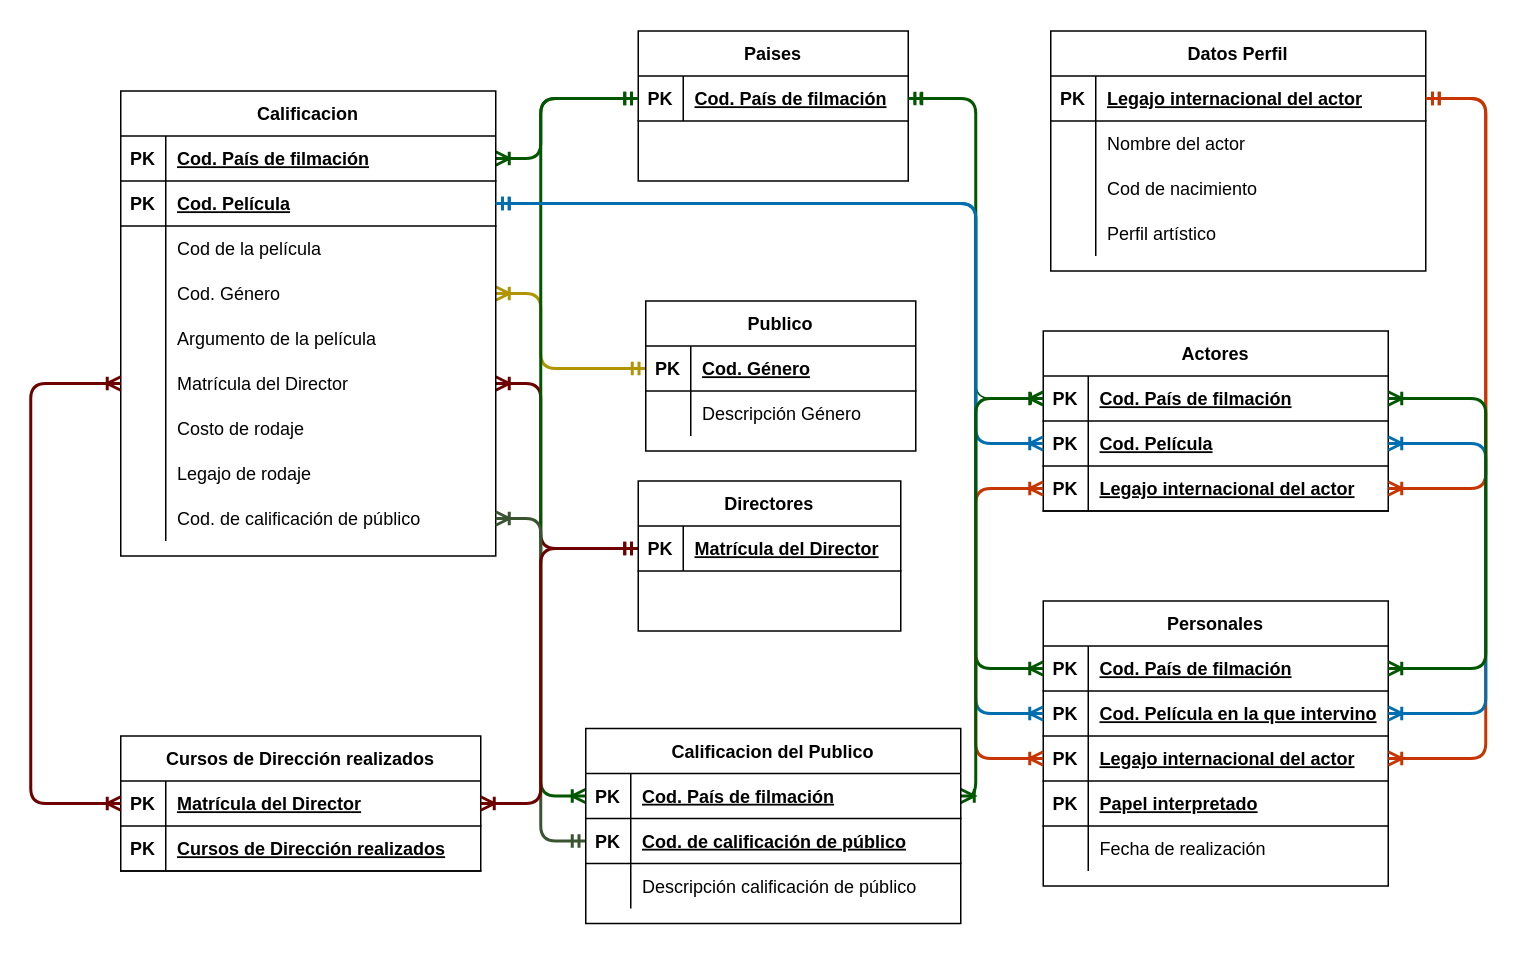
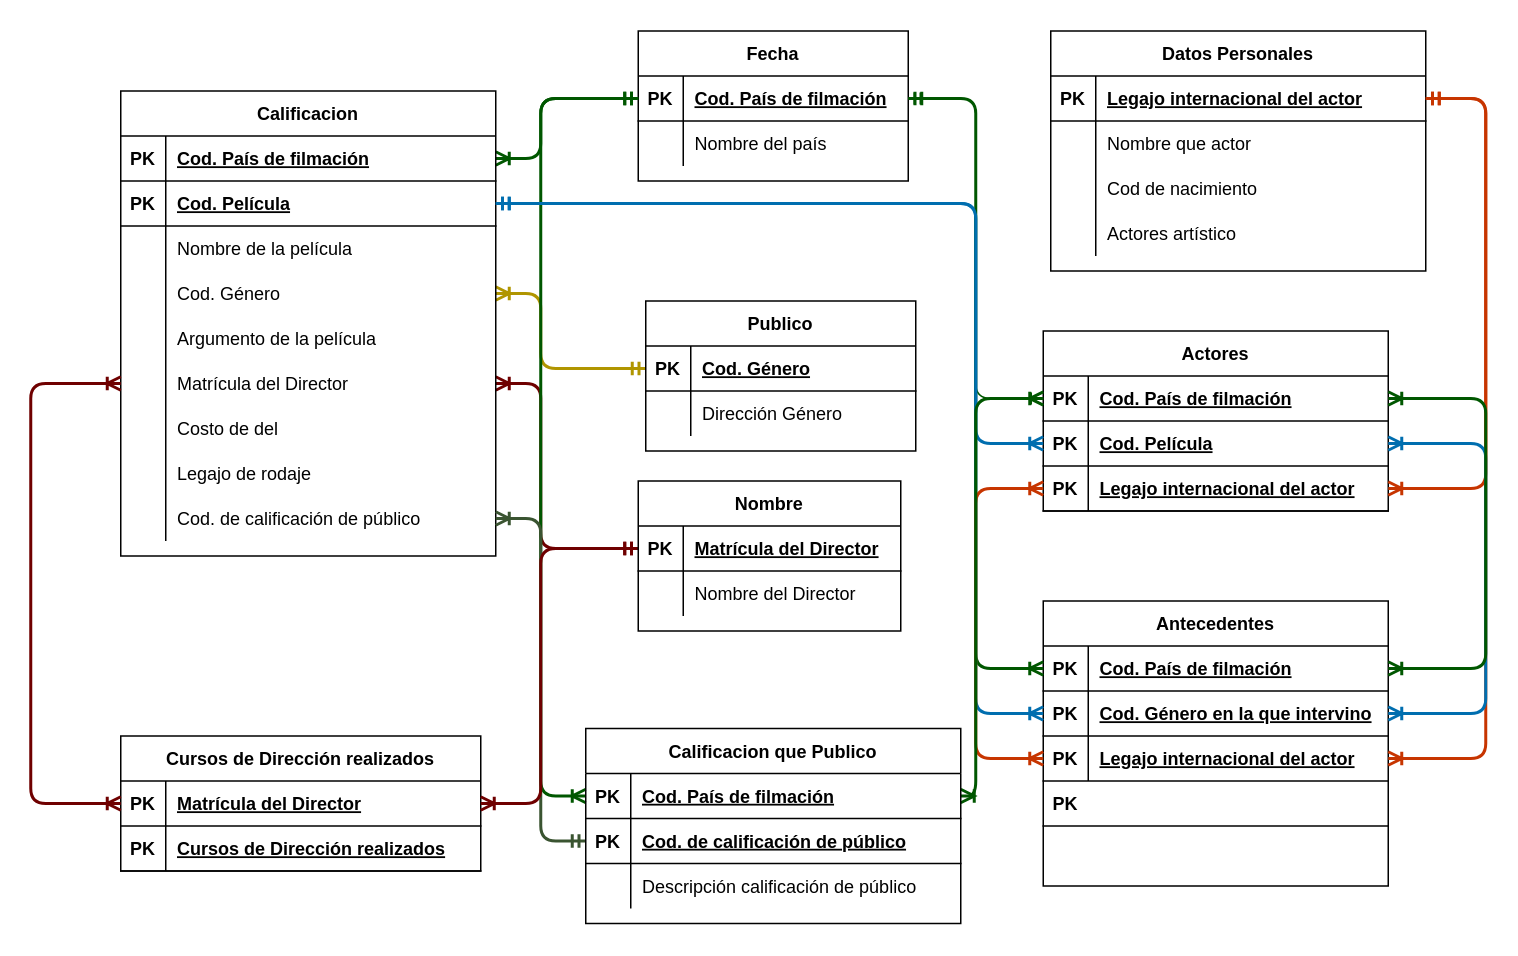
- <mxCell id="25" value="Paises" style="shape=table;startSize=30;container=1;collapsible=1;childLayout=tableLayout;fixedRows=1;rowLines=0;fontStyle=1;align=center;resizeLast=1;" parent="1" vertex="1"><mxGeometry x="425" y="20" width="180" height="100" as="geometry" /></mxCell>
+ <mxCell id="25" value="Fecha" style="shape=table;startSize=30;container=1;collapsible=1;childLayout=tableLayout;fixedRows=1;rowLines=0;fontStyle=1;align=center;resizeLast=1;" parent="1" vertex="1"><mxGeometry x="425" y="20" width="180" height="100" as="geometry" /></mxCell>
- <mxCell id="2" value="Datos Perfil" style="shape=table;startSize=30;container=1;collapsible=1;childLayout=tableLayout;fixedRows=1;rowLines=0;fontStyle=1;align=center;resizeLast=1;" parent="1" vertex="1"><mxGeometry x="700" y="20" width="250" height="160" as="geometry" /></mxCell>
+ <mxCell id="2" value="Datos Personales" style="shape=table;startSize=30;container=1;collapsible=1;childLayout=tableLayout;fixedRows=1;rowLines=0;fontStyle=1;align=center;resizeLast=1;" parent="1" vertex="1"><mxGeometry x="700" y="20" width="250" height="160" as="geometry" /></mxCell>
+ <mxCell id="31" value="Nombre del país" style="shape=partialRectangle;connectable=0;fillColor=none;top=0;left=0;bottom=0;right=0;align=left;spacingLeft=6;overflow=hidden;" parent="29" vertex="1"><mxGeometry x="30" width="150" height="30" as="geometry" /></mxCell>
- <mxCell id="8" value="Nombre del actor" style="shape=partialRectangle;connectable=0;fillColor=none;top=0;left=0;bottom=0;right=0;align=left;spacingLeft=6;overflow=hidden;" parent="6" vertex="1"><mxGeometry x="30" width="220" height="30" as="geometry" /></mxCell>
+ <mxCell id="8" value="Nombre que actor" style="shape=partialRectangle;connectable=0;fillColor=none;top=0;left=0;bottom=0;right=0;align=left;spacingLeft=6;overflow=hidden;" parent="6" vertex="1"><mxGeometry x="30" width="220" height="30" as="geometry" /></mxCell>
- <mxCell id="14" value="Perfil artístico" style="shape=partialRectangle;connectable=0;fillColor=none;top=0;left=0;bottom=0;right=0;align=left;spacingLeft=6;overflow=hidden;" parent="12" vertex="1"><mxGeometry x="30" width="220" height="30" as="geometry" /></mxCell>
+ <mxCell id="14" value="Actores artístico" style="shape=partialRectangle;connectable=0;fillColor=none;top=0;left=0;bottom=0;right=0;align=left;spacingLeft=6;overflow=hidden;" parent="12" vertex="1"><mxGeometry x="30" width="220" height="30" as="geometry" /></mxCell>
- <mxCell id="60" value="Cod de la película" style="shape=partialRectangle;connectable=0;fillColor=none;top=0;left=0;bottom=0;right=0;align=left;spacingLeft=6;overflow=hidden;" parent="58" vertex="1"><mxGeometry x="30" width="220" height="30" as="geometry" /></mxCell>
+ <mxCell id="60" value="Nombre de la película" style="shape=partialRectangle;connectable=0;fillColor=none;top=0;left=0;bottom=0;right=0;align=left;spacingLeft=6;overflow=hidden;" parent="58" vertex="1"><mxGeometry x="30" width="220" height="30" as="geometry" /></mxCell>
- <mxCell id="104" value="Descripción Género" style="shape=partialRectangle;connectable=0;fillColor=none;top=0;left=0;bottom=0;right=0;align=left;spacingLeft=6;overflow=hidden;" parent="102" vertex="1"><mxGeometry x="30" width="150" height="30" as="geometry" /></mxCell>
+ <mxCell id="104" value="Dirección Género" style="shape=partialRectangle;connectable=0;fillColor=none;top=0;left=0;bottom=0;right=0;align=left;spacingLeft=6;overflow=hidden;" parent="102" vertex="1"><mxGeometry x="30" width="150" height="30" as="geometry" /></mxCell>
- <mxCell id="72" value="Costo de rodaje" style="shape=partialRectangle;connectable=0;fillColor=none;top=0;left=0;bottom=0;right=0;align=left;spacingLeft=6;overflow=hidden;" parent="70" vertex="1"><mxGeometry x="30" width="220" height="30" as="geometry" /></mxCell>
+ <mxCell id="72" value="Costo de del" style="shape=partialRectangle;connectable=0;fillColor=none;top=0;left=0;bottom=0;right=0;align=left;spacingLeft=6;overflow=hidden;" parent="70" vertex="1"><mxGeometry x="30" width="220" height="30" as="geometry" /></mxCell>
- <mxCell id="91" value="Directores" style="shape=table;startSize=30;container=1;collapsible=1;childLayout=tableLayout;fixedRows=1;rowLines=0;fontStyle=1;align=center;resizeLast=1;" parent="1" vertex="1"><mxGeometry x="425" y="320" width="175" height="100" as="geometry" /></mxCell>
+ <mxCell id="91" value="Nombre" style="shape=table;startSize=30;container=1;collapsible=1;childLayout=tableLayout;fixedRows=1;rowLines=0;fontStyle=1;align=center;resizeLast=1;" parent="1" vertex="1"><mxGeometry x="425" y="320" width="175" height="100" as="geometry" /></mxCell>
+ <mxCell id="97" value="Nombre del Director" style="shape=partialRectangle;connectable=0;fillColor=none;top=0;left=0;bottom=0;right=0;align=left;spacingLeft=6;overflow=hidden;" vertex="1" parent="95"><mxGeometry x="30" width="145" height="30" as="geometry" /></mxCell>
- <mxCell id="32" value="Personales " style="shape=table;startSize=30;container=1;collapsible=1;childLayout=tableLayout;fixedRows=1;rowLines=0;fontStyle=1;align=center;resizeLast=1;" parent="1" vertex="1"><mxGeometry x="695" y="400" width="230" height="190" as="geometry" /></mxCell>
+ <mxCell id="32" value="Antecedentes " style="shape=table;startSize=30;container=1;collapsible=1;childLayout=tableLayout;fixedRows=1;rowLines=0;fontStyle=1;align=center;resizeLast=1;" parent="1" vertex="1"><mxGeometry x="695" y="400" width="230" height="190" as="geometry" /></mxCell>
- <mxCell id="38" value="Cod. Película en la que intervino" style="shape=partialRectangle;connectable=0;fillColor=none;top=0;left=0;bottom=0;right=0;align=left;spacingLeft=6;fontStyle=5;overflow=hidden;" parent="36" vertex="1"><mxGeometry x="30" width="200" height="30" as="geometry" /></mxCell>
+ <mxCell id="38" value="Cod. Género en la que intervino" style="shape=partialRectangle;connectable=0;fillColor=none;top=0;left=0;bottom=0;right=0;align=left;spacingLeft=6;fontStyle=5;overflow=hidden;" parent="36" vertex="1"><mxGeometry x="30" width="200" height="30" as="geometry" /></mxCell>
- <mxCell id="111" value="Calificacion del Publico" style="shape=table;startSize=30;container=1;collapsible=1;childLayout=tableLayout;fixedRows=1;rowLines=0;fontStyle=1;align=center;resizeLast=1;" parent="1" vertex="1"><mxGeometry x="390" y="485" width="250" height="130" as="geometry" /></mxCell>
+ <mxCell id="111" value="Calificacion que Publico" style="shape=table;startSize=30;container=1;collapsible=1;childLayout=tableLayout;fixedRows=1;rowLines=0;fontStyle=1;align=center;resizeLast=1;" parent="1" vertex="1"><mxGeometry x="390" y="485" width="250" height="130" as="geometry" /></mxCell>
- <mxCell id="44" value="Papel interpretado" style="shape=partialRectangle;connectable=0;fillColor=none;top=0;left=0;bottom=0;right=0;align=left;spacingLeft=6;fontStyle=5;overflow=hidden;" parent="42" vertex="1"><mxGeometry x="30" width="200" height="30" as="geometry" /></mxCell>
- <mxCell id="47" value="Fecha de realización" style="shape=partialRectangle;connectable=0;fillColor=none;top=0;left=0;bottom=0;right=0;align=left;spacingLeft=6;overflow=hidden;" parent="45" vertex="1"><mxGeometry x="30" width="200" height="30" as="geometry" /></mxCell>
